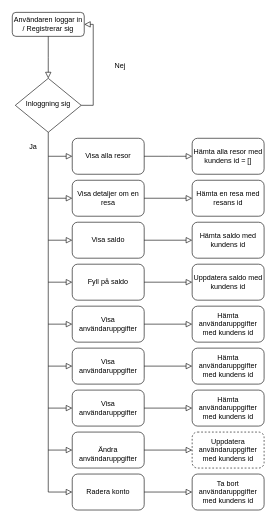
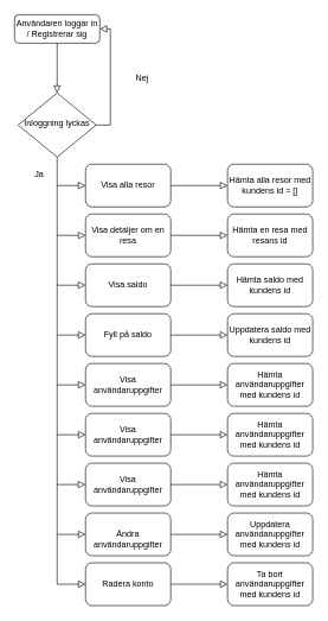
- <mxCell id="3" value="Inloggning sig" style="rhombus;whiteSpace=wrap;html=1;shadow=0;fontFamily=Helvetica;fontSize=12;align=center;strokeWidth=1;spacing=6;spacingTop=-4;" parent="1" vertex="1"><mxGeometry x="25" y="130" width="110" height="90" as="geometry" /></mxCell>
+ <mxCell id="3" value="Inloggning lyckas" style="rhombus;whiteSpace=wrap;html=1;shadow=0;fontFamily=Helvetica;fontSize=12;align=center;strokeWidth=1;spacing=6;spacingTop=-4;" parent="1" vertex="1"><mxGeometry x="25" y="130" width="110" height="90" as="geometry" /></mxCell>
- <mxCell id="38" value="Uppdatera användaruppgifter med kundens id" style="rounded=1;whiteSpace=wrap;html=1;dashed=1;" parent="1" vertex="1"><mxGeometry x="320" y="720" width="120" height="60" as="geometry" /></mxCell>
+ <mxCell id="38" value="Uppdatera användaruppgifter med kundens id" style="rounded=1;whiteSpace=wrap;html=1;" parent="1" vertex="1"><mxGeometry x="320" y="720" width="120" height="60" as="geometry" /></mxCell>
